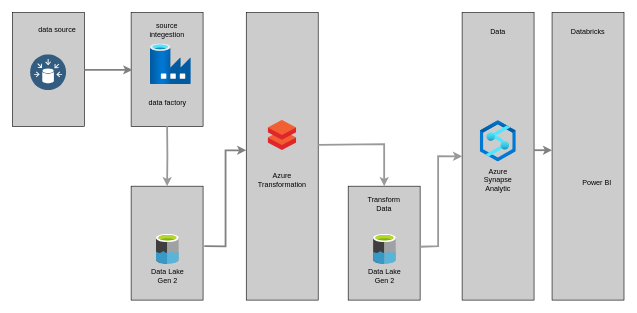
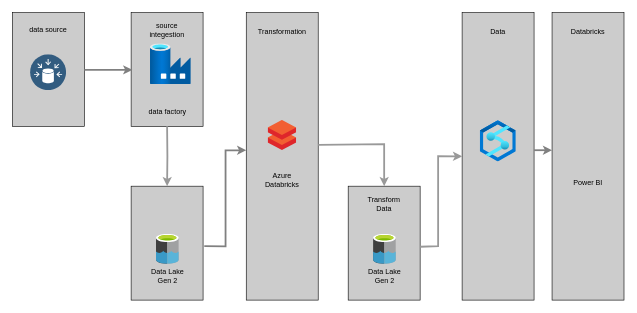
- <mxCell id="11" value="data source" style="whiteSpace=wrap;html=1;strokeColor=none;opacity=0;" vertex="1" parent="1"><mxGeometry x="55" y="30" width="80" height="40" as="geometry" /></mxCell>
+ <mxCell id="11" value="data source" style="whiteSpace=wrap;html=1;strokeColor=none;opacity=0;" vertex="1" parent="1"><mxGeometry x="40" y="30" width="80" height="40" as="geometry" /></mxCell>
+ <mxCell id="19" value="Transformation" style="whiteSpace=wrap;html=1;strokeColor=none;opacity=0;" vertex="1" parent="1"><mxGeometry x="430" y="32.5" width="80" height="40" as="geometry" /></mxCell>
- <mxCell id="15" value="data factory" style="whiteSpace=wrap;html=1;strokeColor=none;opacity=0;" vertex="1" parent="1"><mxGeometry x="239" y="150.5" width="80" height="40" as="geometry" /></mxCell>
+ <mxCell id="15" value="data factory" style="whiteSpace=wrap;html=1;strokeColor=none;opacity=0;" vertex="1" parent="1"><mxGeometry x="239" y="165.5" width="80" height="40" as="geometry" /></mxCell>
- <mxCell id="18" value="Azure Transformation" style="whiteSpace=wrap;html=1;strokeColor=none;opacity=0;" vertex="1" parent="1"><mxGeometry x="430" y="279.5" width="80" height="40" as="geometry" /></mxCell>
+ <mxCell id="18" value="Azure Databricks" style="whiteSpace=wrap;html=1;strokeColor=none;opacity=0;" vertex="1" parent="1"><mxGeometry x="430" y="279.5" width="80" height="40" as="geometry" /></mxCell>
- <mxCell id="28" value="Azure Synapse Analytic" style="whiteSpace=wrap;html=1;strokeColor=none;opacity=0;" vertex="1" parent="1"><mxGeometry x="790" y="279.5" width="80" height="40" as="geometry" /></mxCell>
- <mxCell id="31" value="Power BI" style="whiteSpace=wrap;html=1;strokeColor=none;opacity=0;" vertex="1" parent="1"><mxGeometry x="955" y="284" width="80" height="40" as="geometry" /></mxCell>
+ <mxCell id="31" value="Power BI" style="whiteSpace=wrap;html=1;strokeColor=none;opacity=0;" vertex="1" parent="1"><mxGeometry x="940" y="284" width="80" height="40" as="geometry" /></mxCell>
